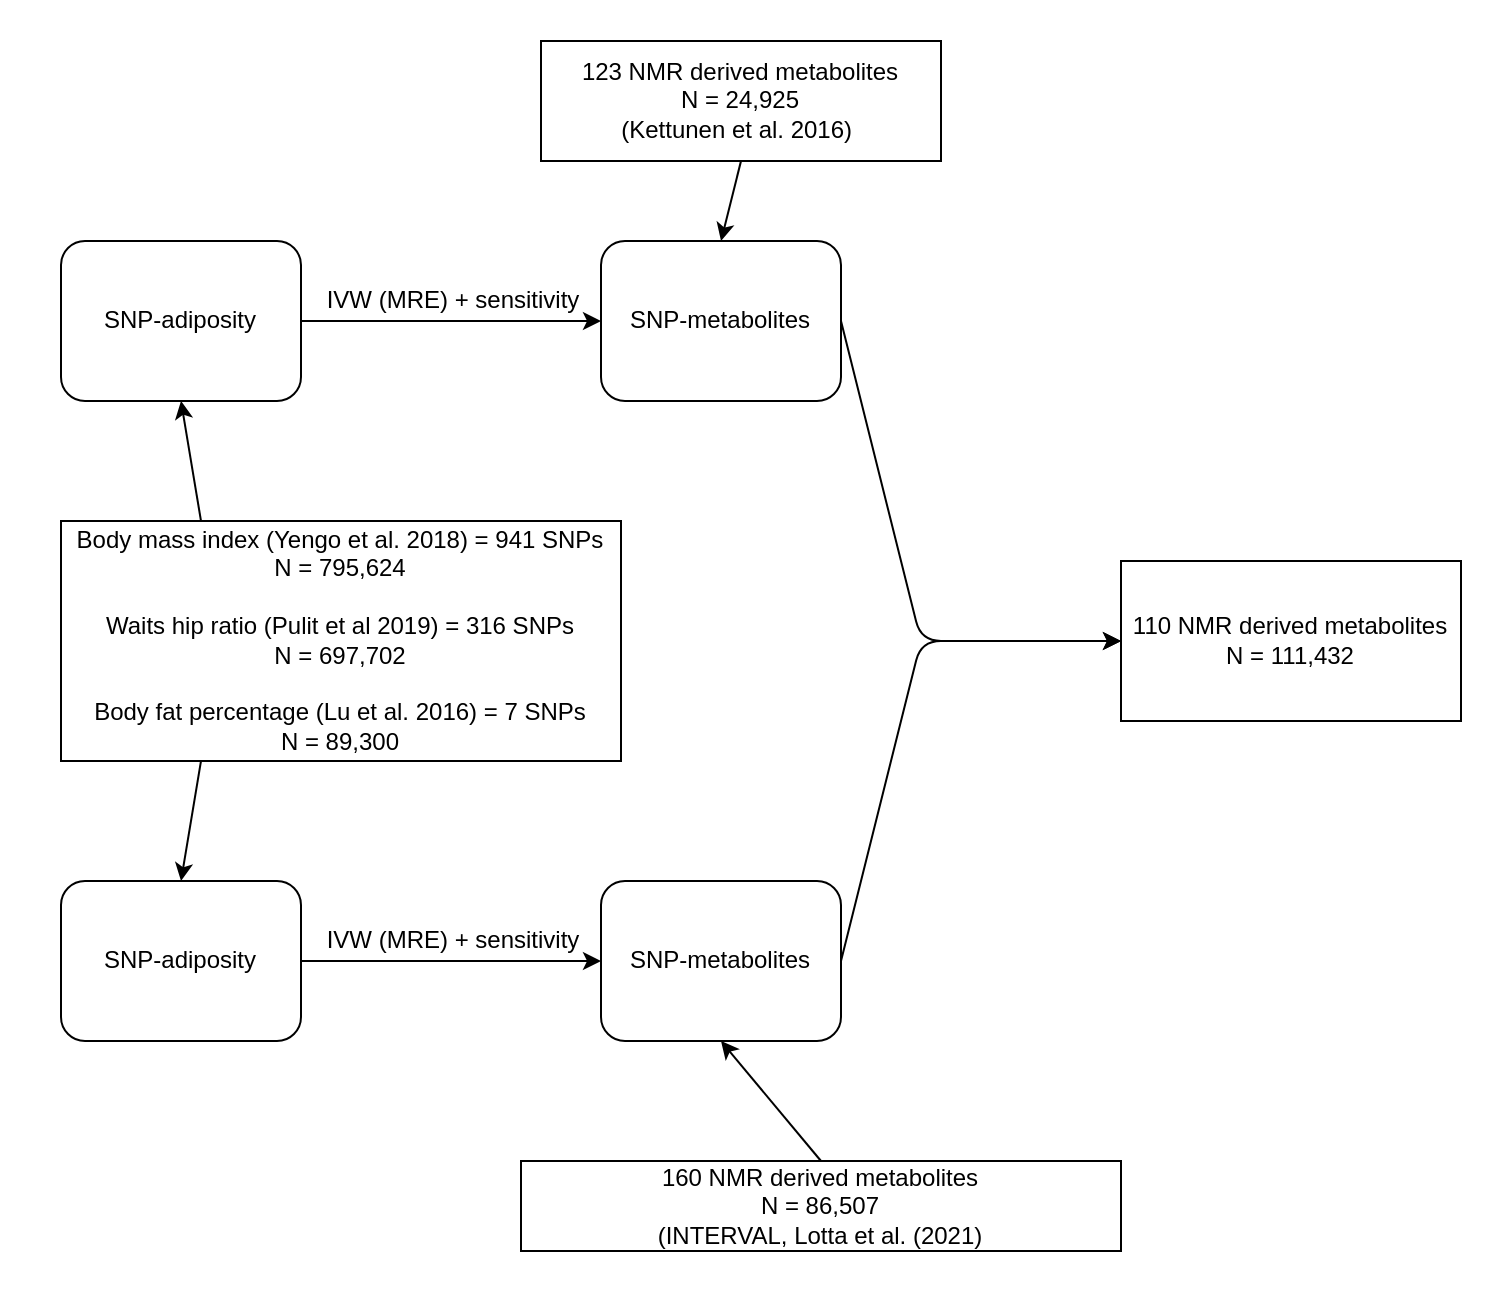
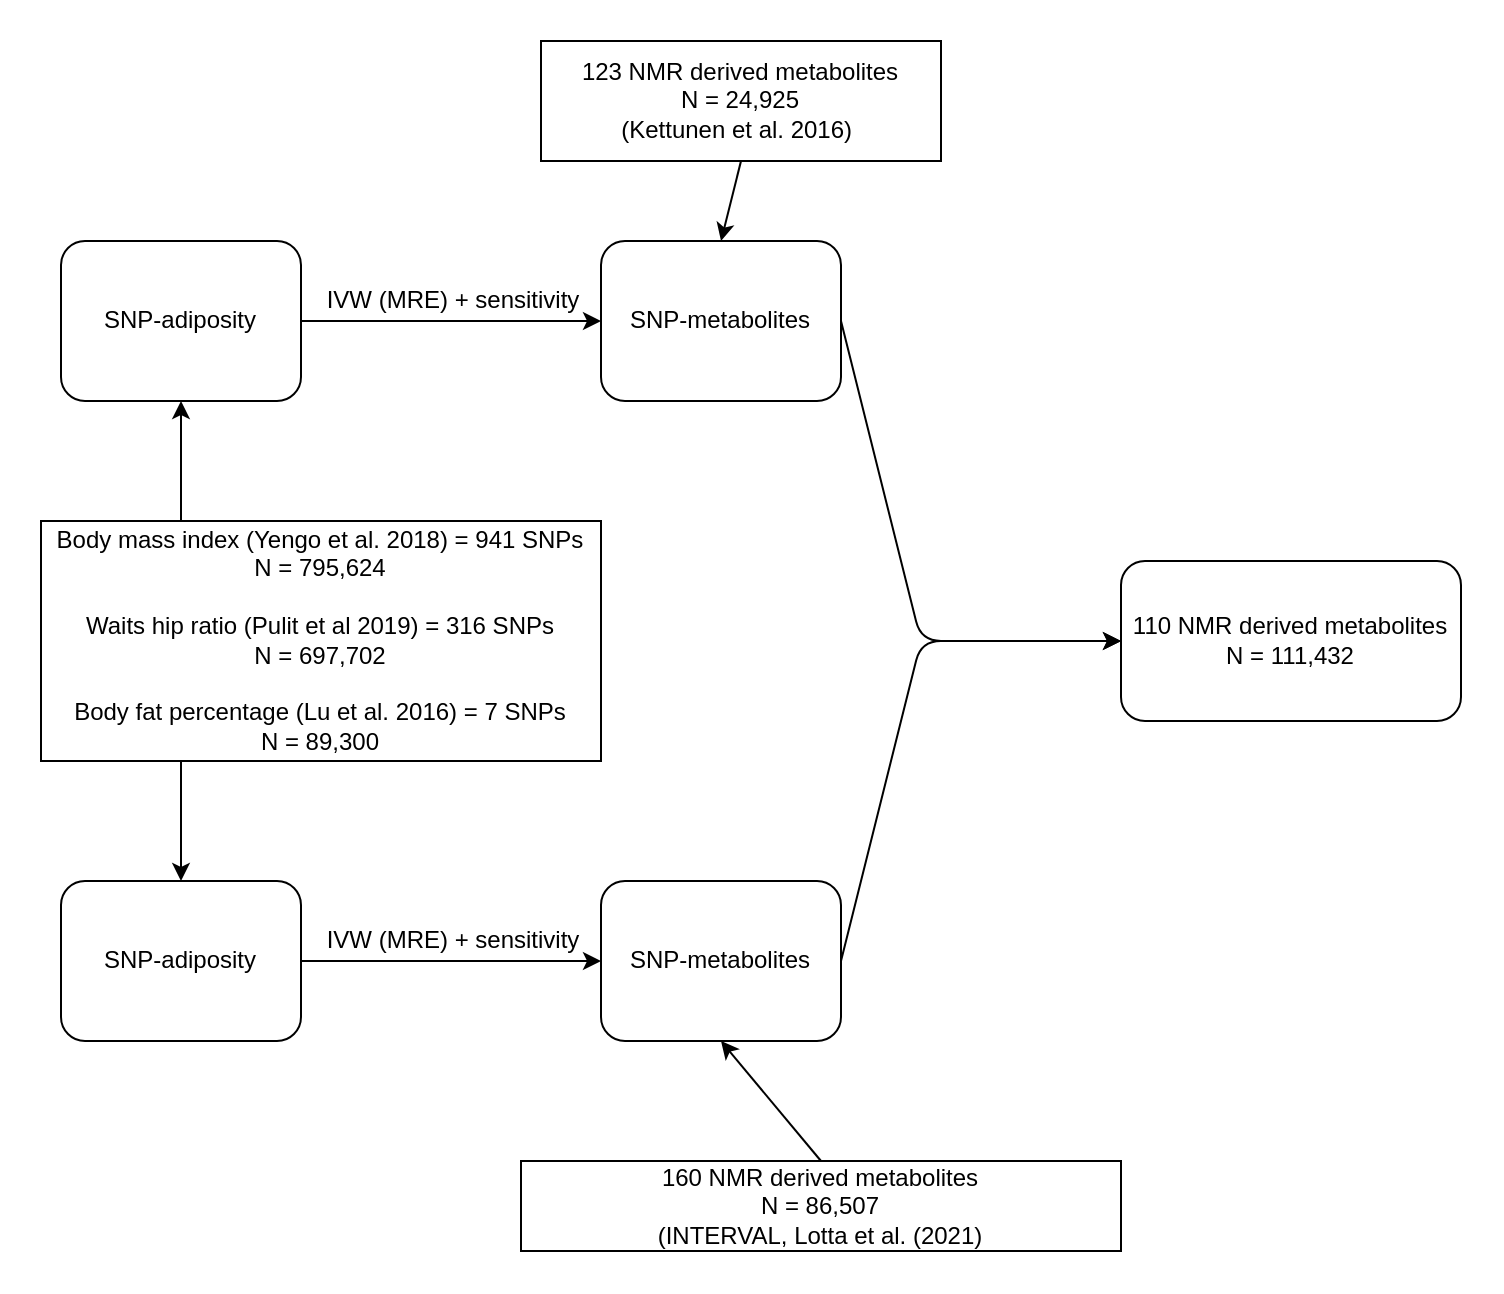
- <mxCell id="13" value="Body mass index (Yengo et al. 2018) = 941 SNPs&lt;br&gt;N =&amp;nbsp;795,624&lt;br&gt;&lt;br&gt;Waits hip ratio (Pulit et al 2019) = 316 SNPs&lt;br&gt;N =&amp;nbsp;697,702&lt;br&gt;&lt;br&gt;Body fat percentage (Lu et al. 2016) = 7 SNPs&lt;br&gt;N =&amp;nbsp;89,300" style="rounded=0;whiteSpace=wrap;html=1;" parent="1" vertex="1"><mxGeometry x="30" y="260" width="280" height="120" as="geometry" /></mxCell>
+ <mxCell id="13" value="Body mass index (Yengo et al. 2018) = 941 SNPs&lt;br&gt;N =&amp;nbsp;795,624&lt;br&gt;&lt;br&gt;Waits hip ratio (Pulit et al 2019) = 316 SNPs&lt;br&gt;N =&amp;nbsp;697,702&lt;br&gt;&lt;br&gt;Body fat percentage (Lu et al. 2016) = 7 SNPs&lt;br&gt;N =&amp;nbsp;89,300" style="rounded=0;whiteSpace=wrap;html=1;" parent="1" vertex="1"><mxGeometry y="260" width="280" height="120" as="geometry" x="20" /></mxCell>
- <mxCell id="7" value="110 NMR derived metabolites&lt;br&gt;N = 111,432" style="whiteSpace=wrap;html=1;rounded=0;" parent="1" vertex="1"><mxGeometry x="560" y="280" width="170" height="80" as="geometry" /></mxCell>
+ <mxCell id="7" value="110 NMR derived metabolites&lt;br&gt;N = 111,432" style="rounded=1;whiteSpace=wrap;html=1;" parent="1" vertex="1"><mxGeometry x="560" y="280" width="170" height="80" as="geometry" /></mxCell>
